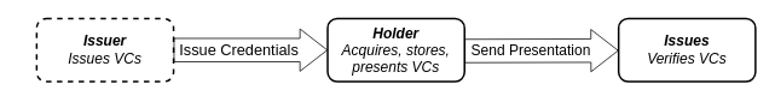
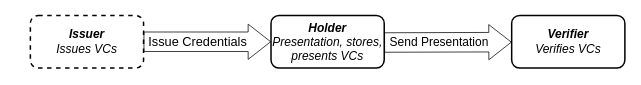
- <mxCell id="3" value="&lt;div&gt;&lt;font style=&quot;font-size: 16px;&quot;&gt;&lt;i&gt;&lt;b&gt;Holder&lt;/b&gt;&lt;/i&gt;&lt;/font&gt;&lt;/div&gt;&lt;div&gt;&lt;font style=&quot;font-size: 16px;&quot;&gt;&lt;i&gt;Acquires, stores, presents VCs&lt;/i&gt;&lt;/font&gt;&lt;/div&gt;" style="rounded=1;whiteSpace=wrap;html=1;fillColor=none;strokeWidth=2;" parent="1" vertex="1"><mxGeometry x="361" y="20" width="151" height="70" as="geometry" /></mxCell>
+ <mxCell id="3" value="&lt;div&gt;&lt;font style=&quot;font-size: 16px;&quot;&gt;&lt;i&gt;&lt;b&gt;Holder&lt;/b&gt;&lt;/i&gt;&lt;/font&gt;&lt;/div&gt;&lt;div&gt;&lt;font style=&quot;font-size: 16px;&quot;&gt;&lt;i&gt;Presentation, stores, presents VCs&lt;/i&gt;&lt;/font&gt;&lt;/div&gt;" style="rounded=1;whiteSpace=wrap;html=1;fillColor=none;strokeWidth=2;" parent="1" vertex="1"><mxGeometry x="361" y="20" width="151" height="70" as="geometry" /></mxCell>
- <mxCell id="4" value="&lt;div&gt;&lt;span style=&quot;font-size: 16px;&quot;&gt;&lt;b&gt;&lt;i&gt;Issues&lt;/i&gt;&lt;/b&gt;&lt;/span&gt;&lt;/div&gt;&lt;div&gt;&lt;font style=&quot;font-size: 16px;&quot;&gt;&lt;i&gt;Verifies VCs&lt;/i&gt;&lt;/font&gt;&lt;/div&gt;" style="rounded=1;whiteSpace=wrap;html=1;fillColor=none;strokeWidth=2;" parent="1" vertex="1"><mxGeometry x="682" y="20" width="151" height="70" as="geometry" /></mxCell>
+ <mxCell id="4" value="&lt;div&gt;&lt;span style=&quot;font-size: 16px;&quot;&gt;&lt;b&gt;&lt;i&gt;Verifier&lt;/i&gt;&lt;/b&gt;&lt;/span&gt;&lt;/div&gt;&lt;div&gt;&lt;font style=&quot;font-size: 16px;&quot;&gt;&lt;i&gt;Verifies VCs&lt;/i&gt;&lt;/font&gt;&lt;/div&gt;" style="rounded=1;whiteSpace=wrap;html=1;fillColor=none;strokeWidth=2;" parent="1" vertex="1"><mxGeometry x="682" y="20" width="151" height="70" as="geometry" /></mxCell>
